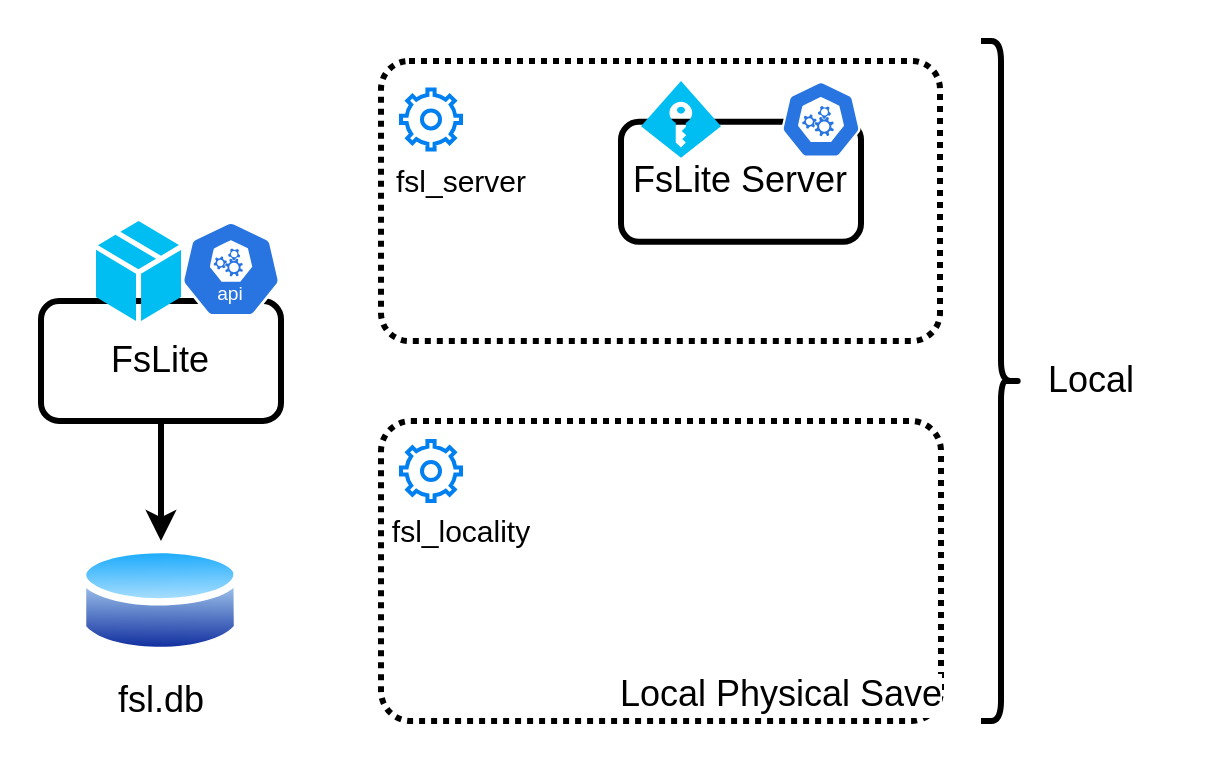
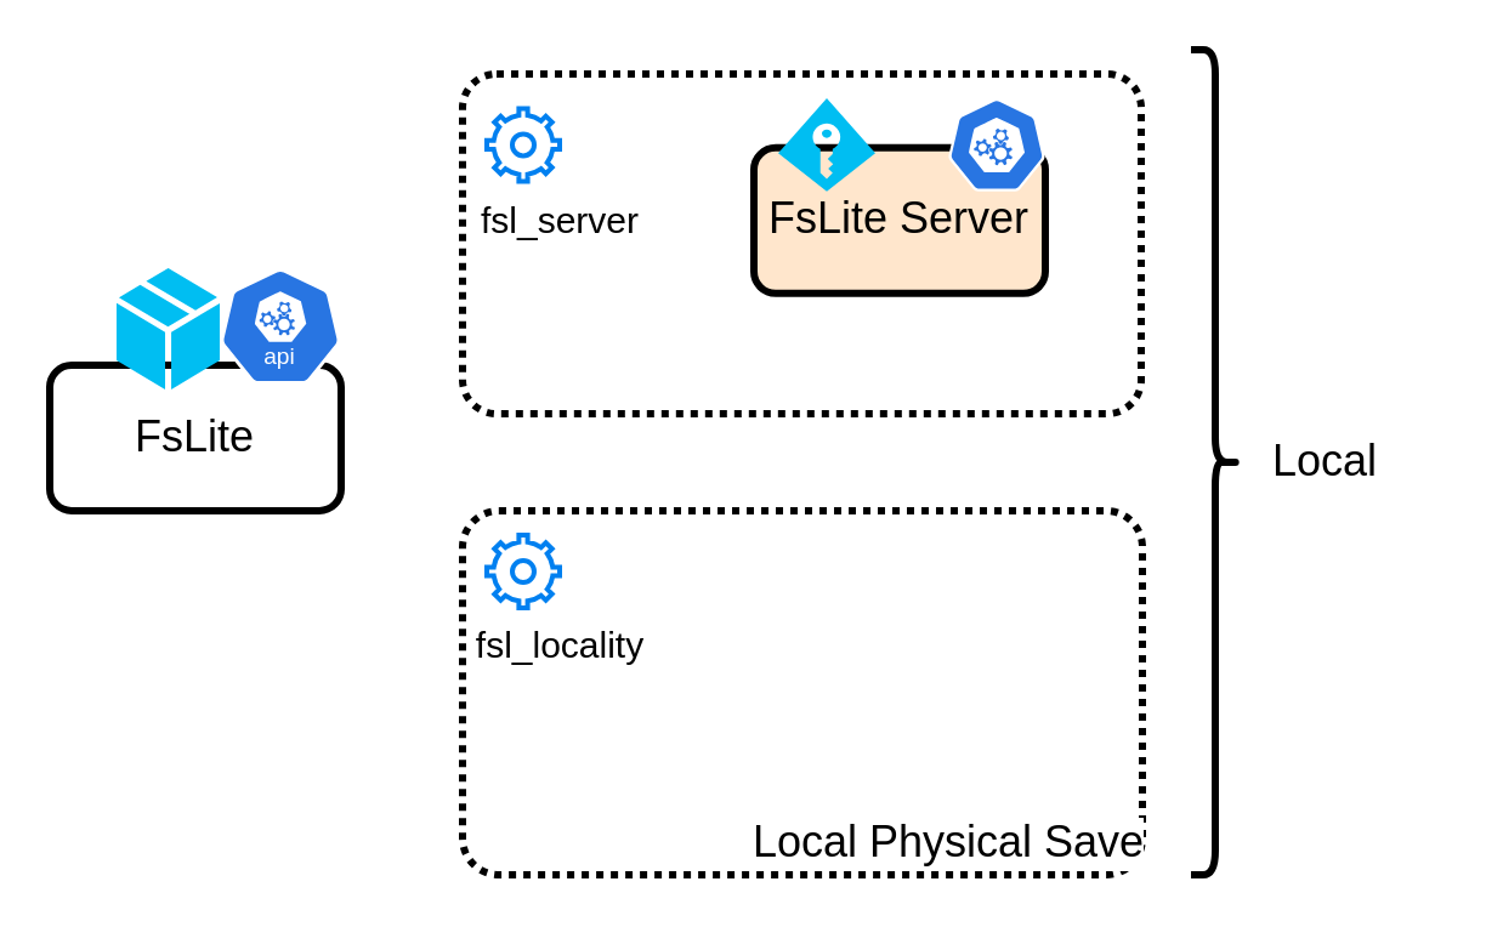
- <mxCell id="9" value="FsLite Server" style="rounded=1;whiteSpace=wrap;html=1;fontSize=18;strokeWidth=3;" vertex="1" parent="1"><mxGeometry x="310" y="60.4" width="120" height="60" as="geometry" /></mxCell>
+ <mxCell id="9" value="FsLite Server" style="rounded=1;whiteSpace=wrap;html=1;fontSize=18;strokeWidth=3;fillColor=#ffe6cc;" vertex="1" parent="1"><mxGeometry x="310" y="60.4" width="120" height="60" as="geometry" /></mxCell>
- <mxCell id="5" style="edgeStyle=orthogonalEdgeStyle;rounded=0;orthogonalLoop=1;jettySize=auto;html=1;strokeWidth=3;" edge="1" parent="1" source="6" target="11"><mxGeometry relative="1" as="geometry" /></mxCell>
- <mxCell id="11" value="fsl.db" style="image;aspect=fixed;perimeter=ellipsePerimeter;html=1;align=center;shadow=0;dashed=0;spacingTop=3;image=img/lib/active_directory/database.svg;fontSize=18;strokeWidth=1;" vertex="1" parent="1"><mxGeometry x="39.46" y="270" width="81.08" height="60" as="geometry" /></mxCell>
